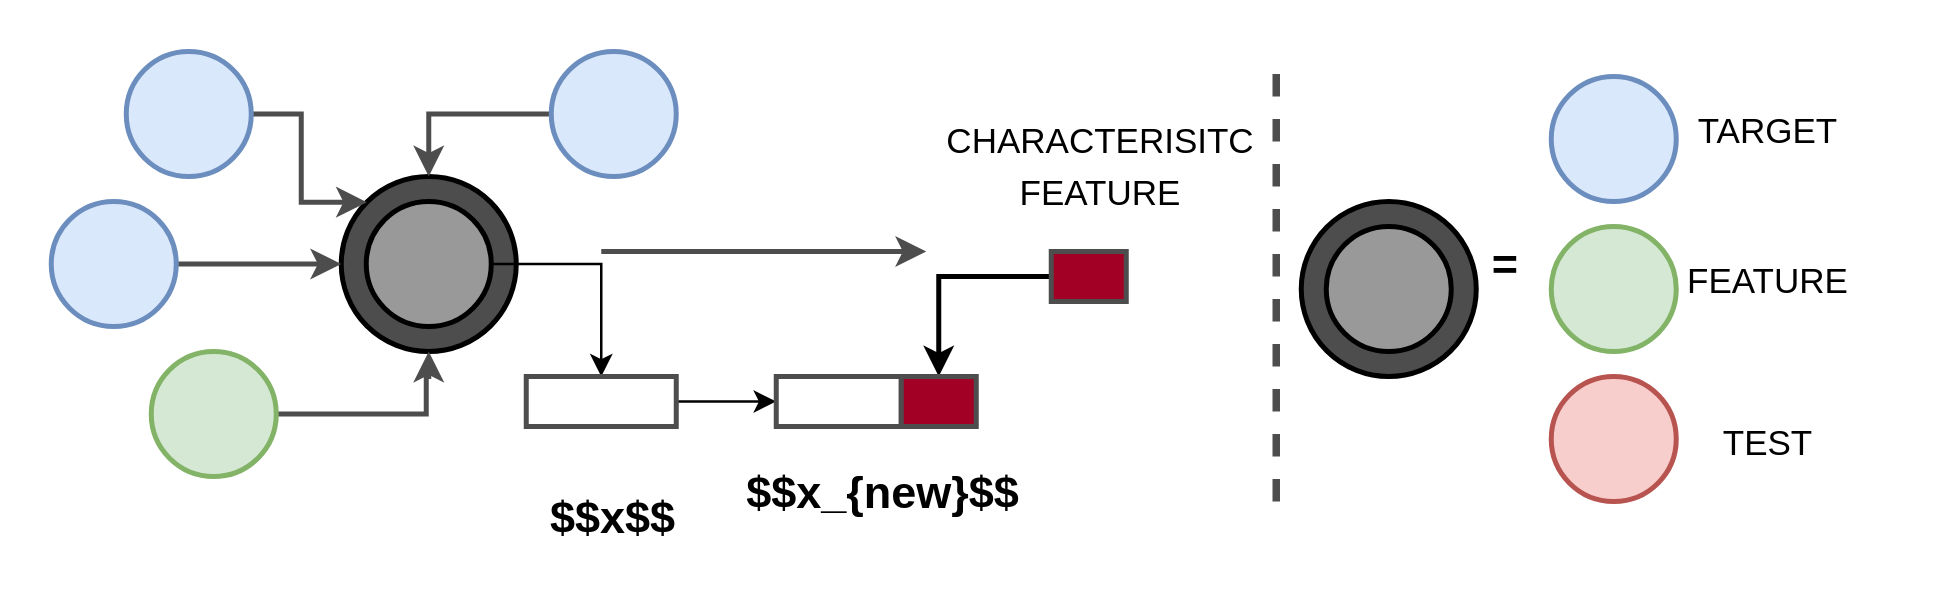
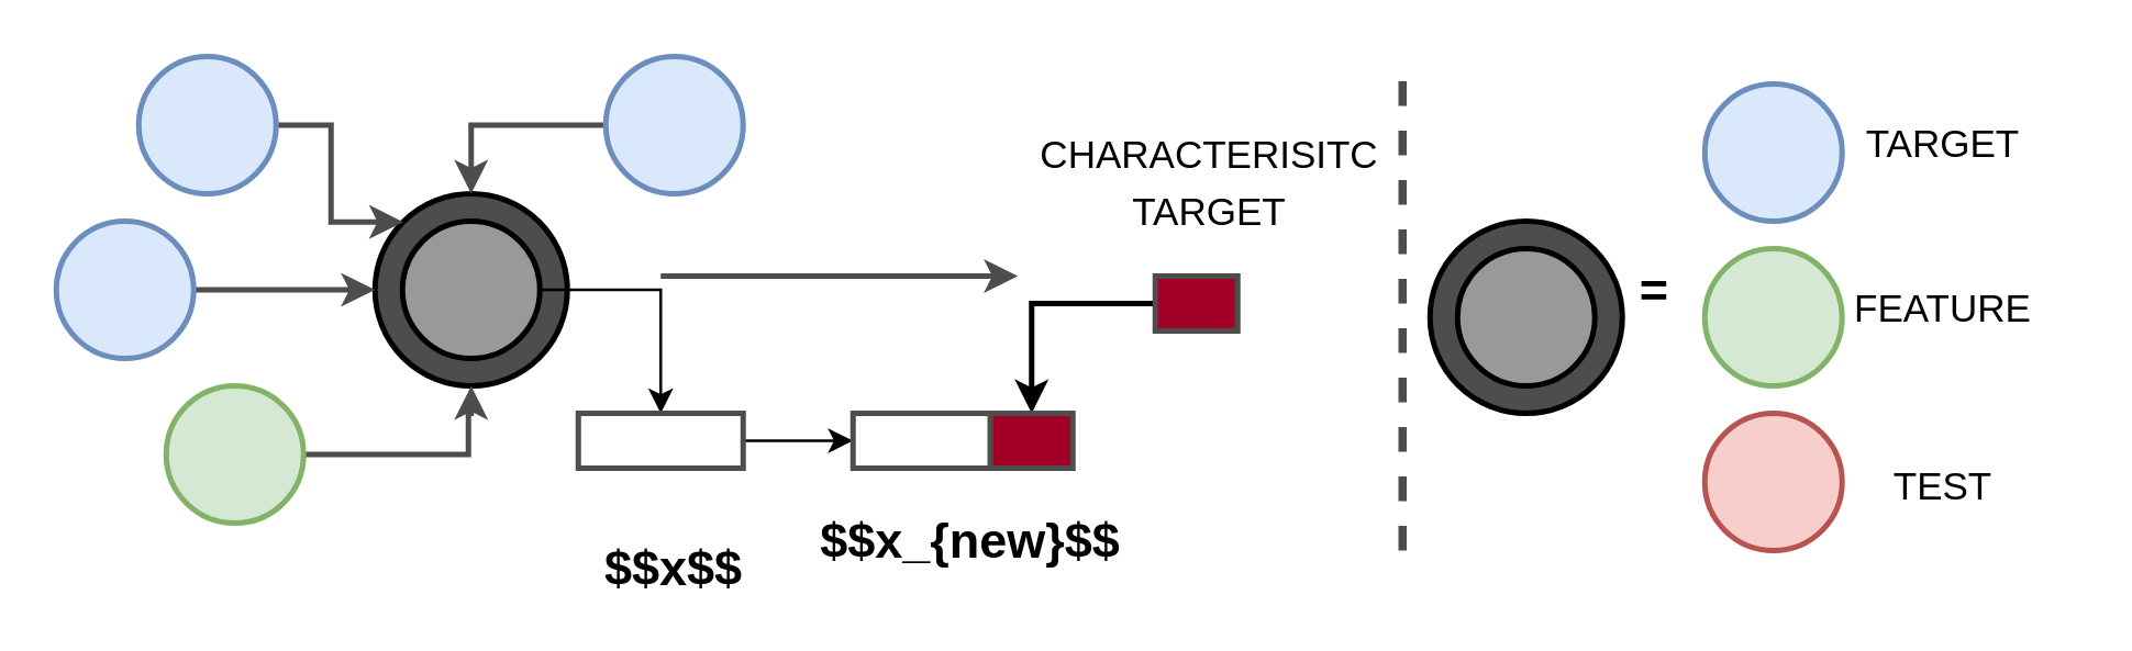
- <mxCell id="20" value="&lt;p style=&quot;line-height: 80%;&quot;&gt;&lt;font style=&quot;font-size: 14px;&quot;&gt;CHARACTERISITC&lt;br&gt;FEATURE&lt;/font&gt;&lt;/p&gt;" style="text;html=1;strokeColor=none;fillColor=none;align=center;verticalAlign=middle;whiteSpace=wrap;rounded=0;container=0;fontSize=22;" parent="1" vertex="1"><mxGeometry x="350" y="40" width="180" height="50" as="geometry" /></mxCell>
+ <mxCell id="20" value="&lt;p style=&quot;line-height: 80%;&quot;&gt;&lt;font style=&quot;font-size: 14px;&quot;&gt;CHARACTERISITC&lt;br&gt;TARGET&lt;/font&gt;&lt;/p&gt;" style="text;html=1;strokeColor=none;fillColor=none;align=center;verticalAlign=middle;whiteSpace=wrap;rounded=0;container=0;fontSize=22;" parent="1" vertex="1"><mxGeometry x="350" y="40" width="180" height="50" as="geometry" /></mxCell>
